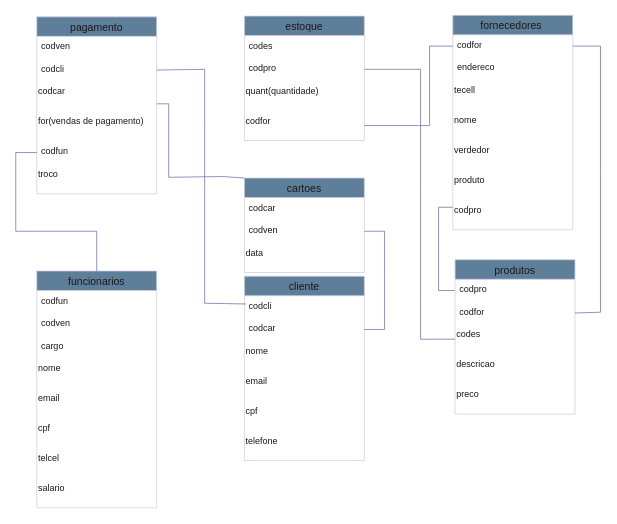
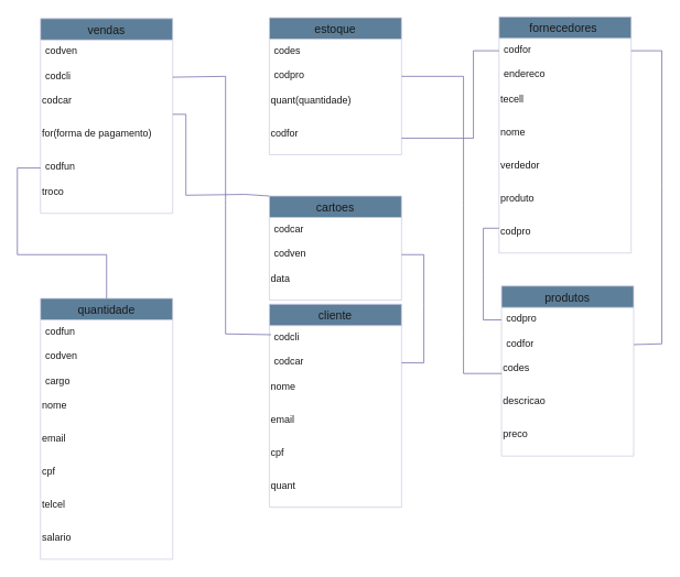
- <mxCell id="2" value="pagamento" style="swimlane;fontStyle=0;childLayout=stackLayout;horizontal=1;startSize=26;horizontalStack=0;resizeParent=1;resizeParentMax=0;resizeLast=0;collapsible=1;marginBottom=0;align=center;fontSize=14;labelBackgroundColor=none;fillColor=#5D7F99;strokeColor=#D0CEE2;fontColor=#1A1A1A;" vertex="1" parent="1"><mxGeometry x="48" y="22" width="160" height="236" as="geometry" /></mxCell>
+ <mxCell id="2" value="vendas" style="swimlane;fontStyle=0;childLayout=stackLayout;horizontal=1;startSize=26;horizontalStack=0;resizeParent=1;resizeParentMax=0;resizeLast=0;collapsible=1;marginBottom=0;align=center;fontSize=14;labelBackgroundColor=none;fillColor=#5D7F99;strokeColor=#D0CEE2;fontColor=#1A1A1A;" vertex="1" parent="1"><mxGeometry x="48" y="22" width="160" height="236" as="geometry" /></mxCell>
- <mxCell id="6" value="for(vendas de pagamento)" style="text;whiteSpace=wrap;html=1;labelBackgroundColor=none;fontColor=#1A1A1A;" vertex="1" parent="2"><mxGeometry y="126" width="160" height="40" as="geometry" /></mxCell>
+ <mxCell id="6" value="for(forma de pagamento)" style="text;whiteSpace=wrap;html=1;labelBackgroundColor=none;fontColor=#1A1A1A;" vertex="1" parent="2"><mxGeometry y="126" width="160" height="40" as="geometry" /></mxCell>
- <mxCell id="28" value="funcionarios" style="swimlane;fontStyle=0;childLayout=stackLayout;horizontal=1;startSize=26;horizontalStack=0;resizeParent=1;resizeParentMax=0;resizeLast=0;collapsible=1;marginBottom=0;align=center;fontSize=14;labelBackgroundColor=none;fillColor=#5D7F99;strokeColor=#D0CEE2;fontColor=#1A1A1A;" vertex="1" parent="1"><mxGeometry x="48" y="361" width="160" height="316" as="geometry" /></mxCell>
+ <mxCell id="28" value="quantidade" style="swimlane;fontStyle=0;childLayout=stackLayout;horizontal=1;startSize=26;horizontalStack=0;resizeParent=1;resizeParentMax=0;resizeLast=0;collapsible=1;marginBottom=0;align=center;fontSize=14;labelBackgroundColor=none;fillColor=#5D7F99;strokeColor=#D0CEE2;fontColor=#1A1A1A;" vertex="1" parent="1"><mxGeometry x="48" y="361" width="160" height="316" as="geometry" /></mxCell>
- <mxCell id="43" value="telefone" style="text;whiteSpace=wrap;html=1;labelBackgroundColor=none;fontColor=#1A1A1A;" vertex="1" parent="37"><mxGeometry y="206" width="160" height="40" as="geometry" /></mxCell>
+ <mxCell id="43" value="quant" style="text;whiteSpace=wrap;html=1;labelBackgroundColor=none;fontColor=#1A1A1A;" vertex="1" parent="37"><mxGeometry y="206" width="160" height="40" as="geometry" /></mxCell>
